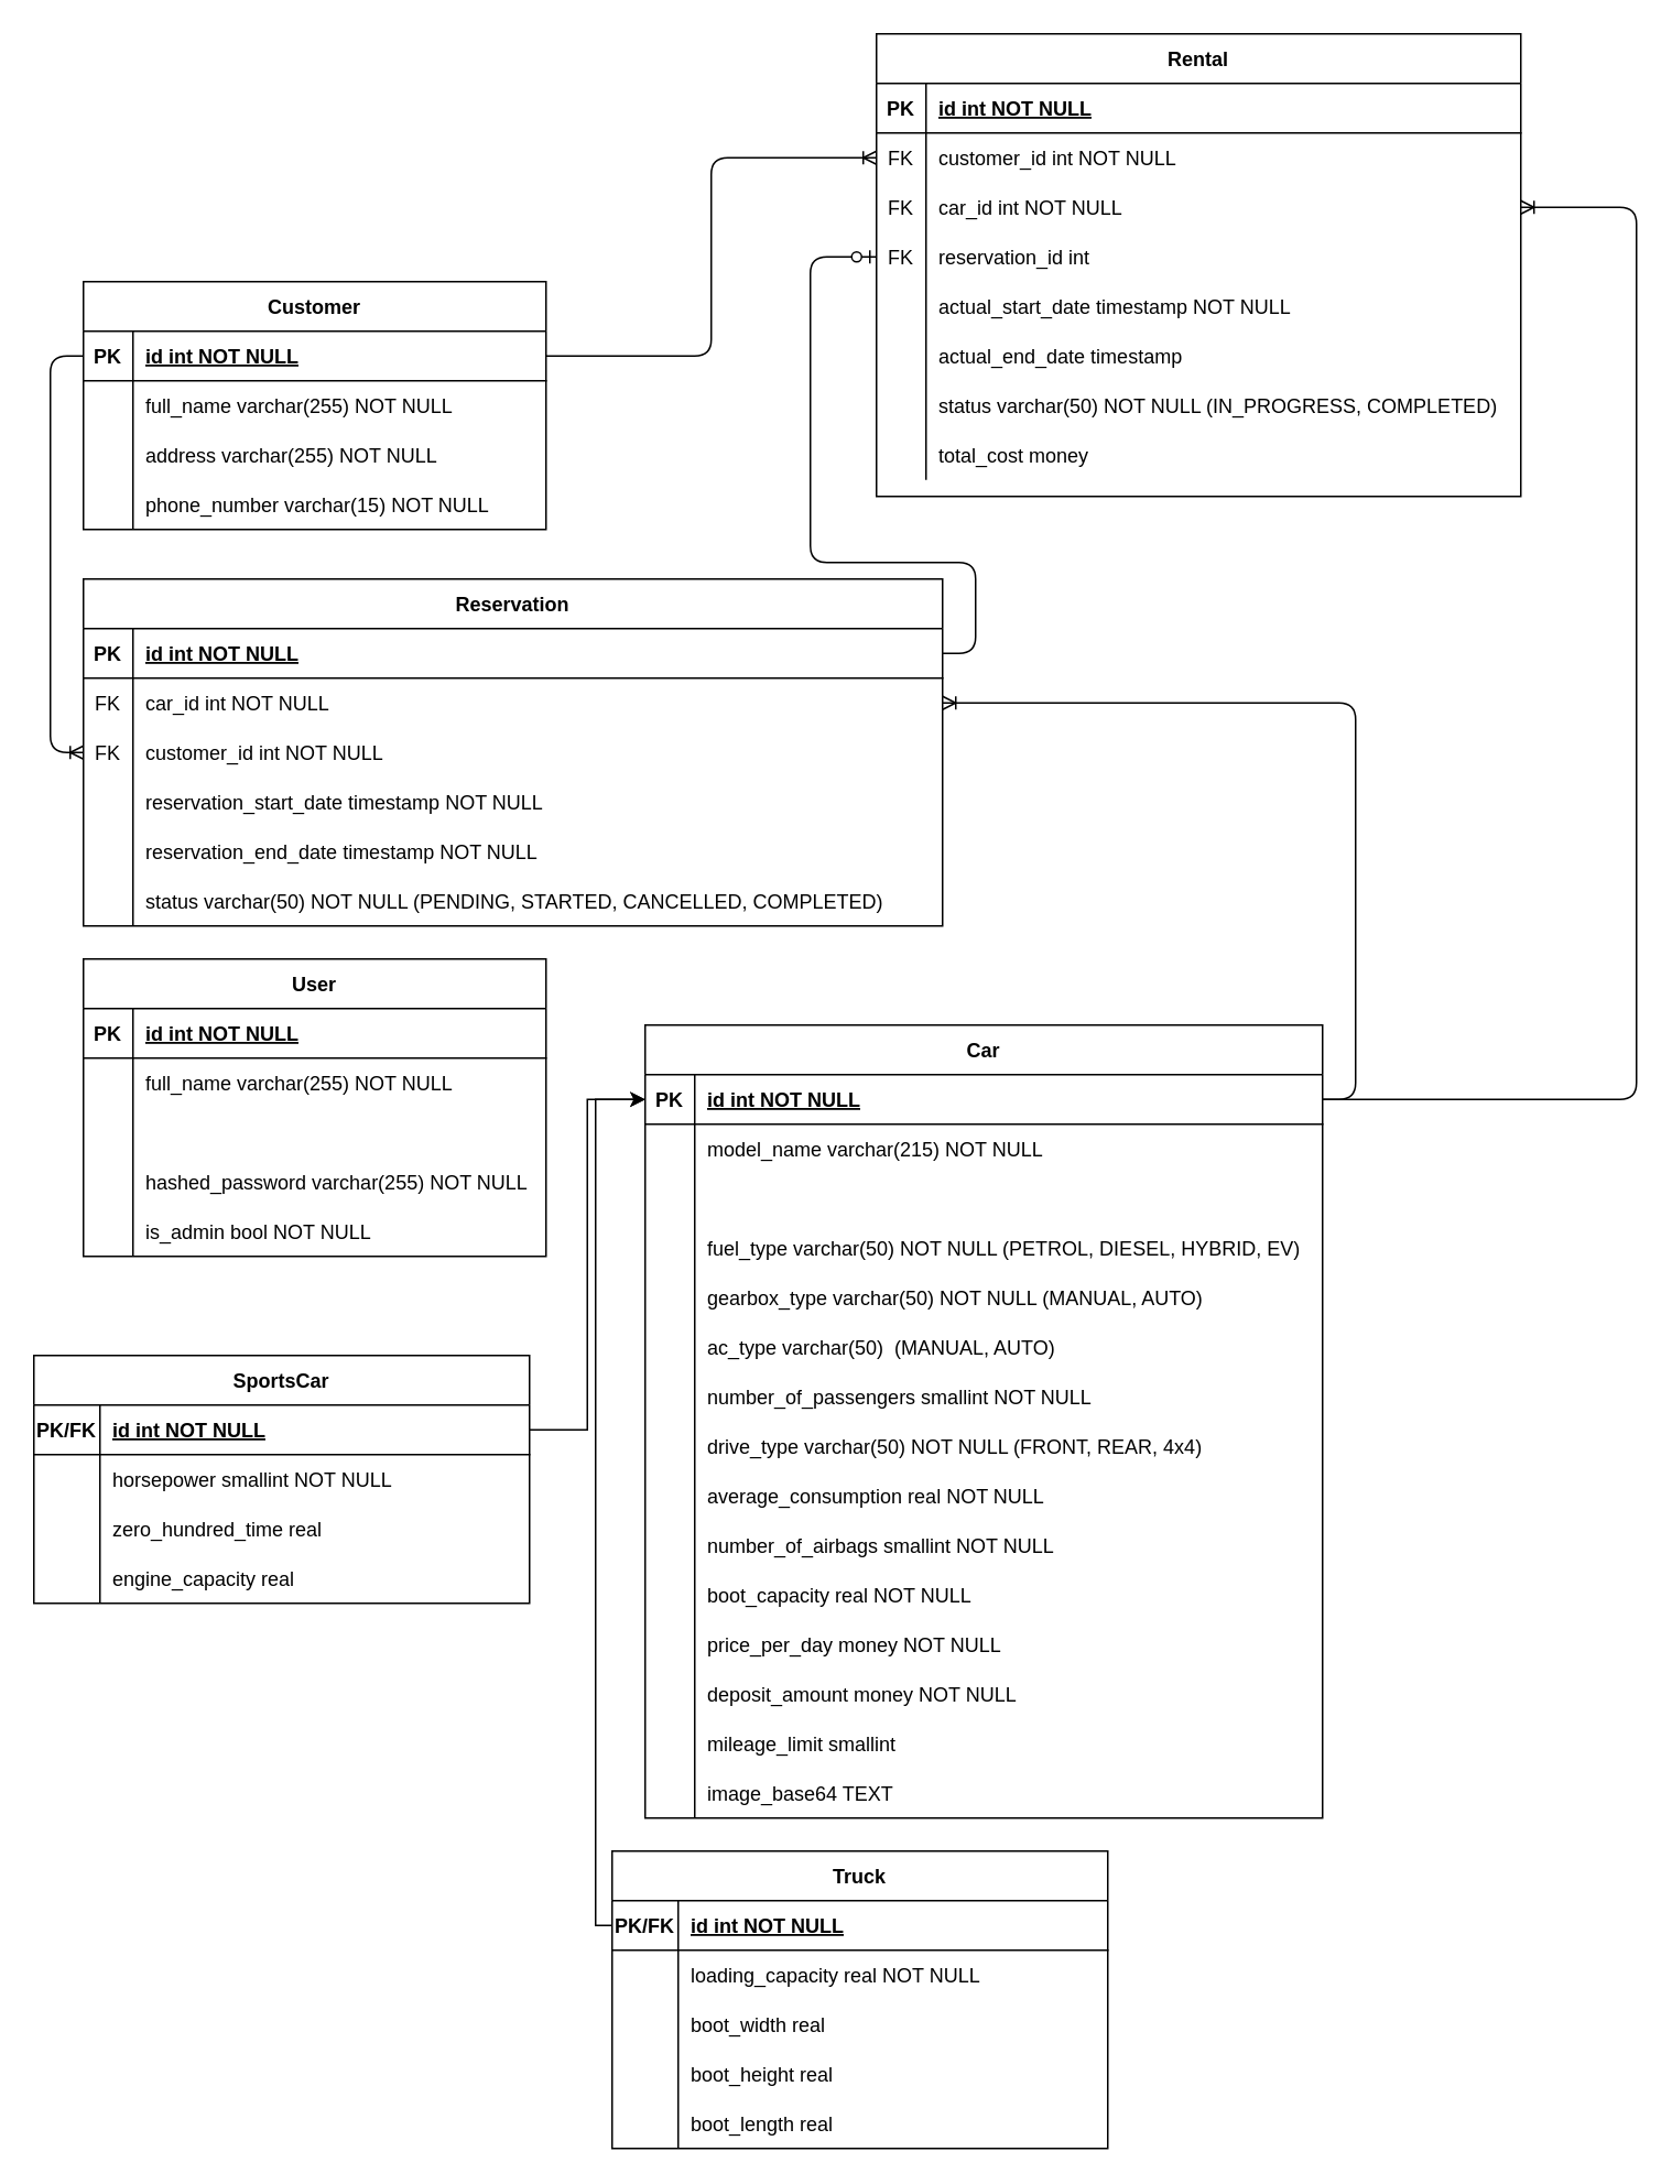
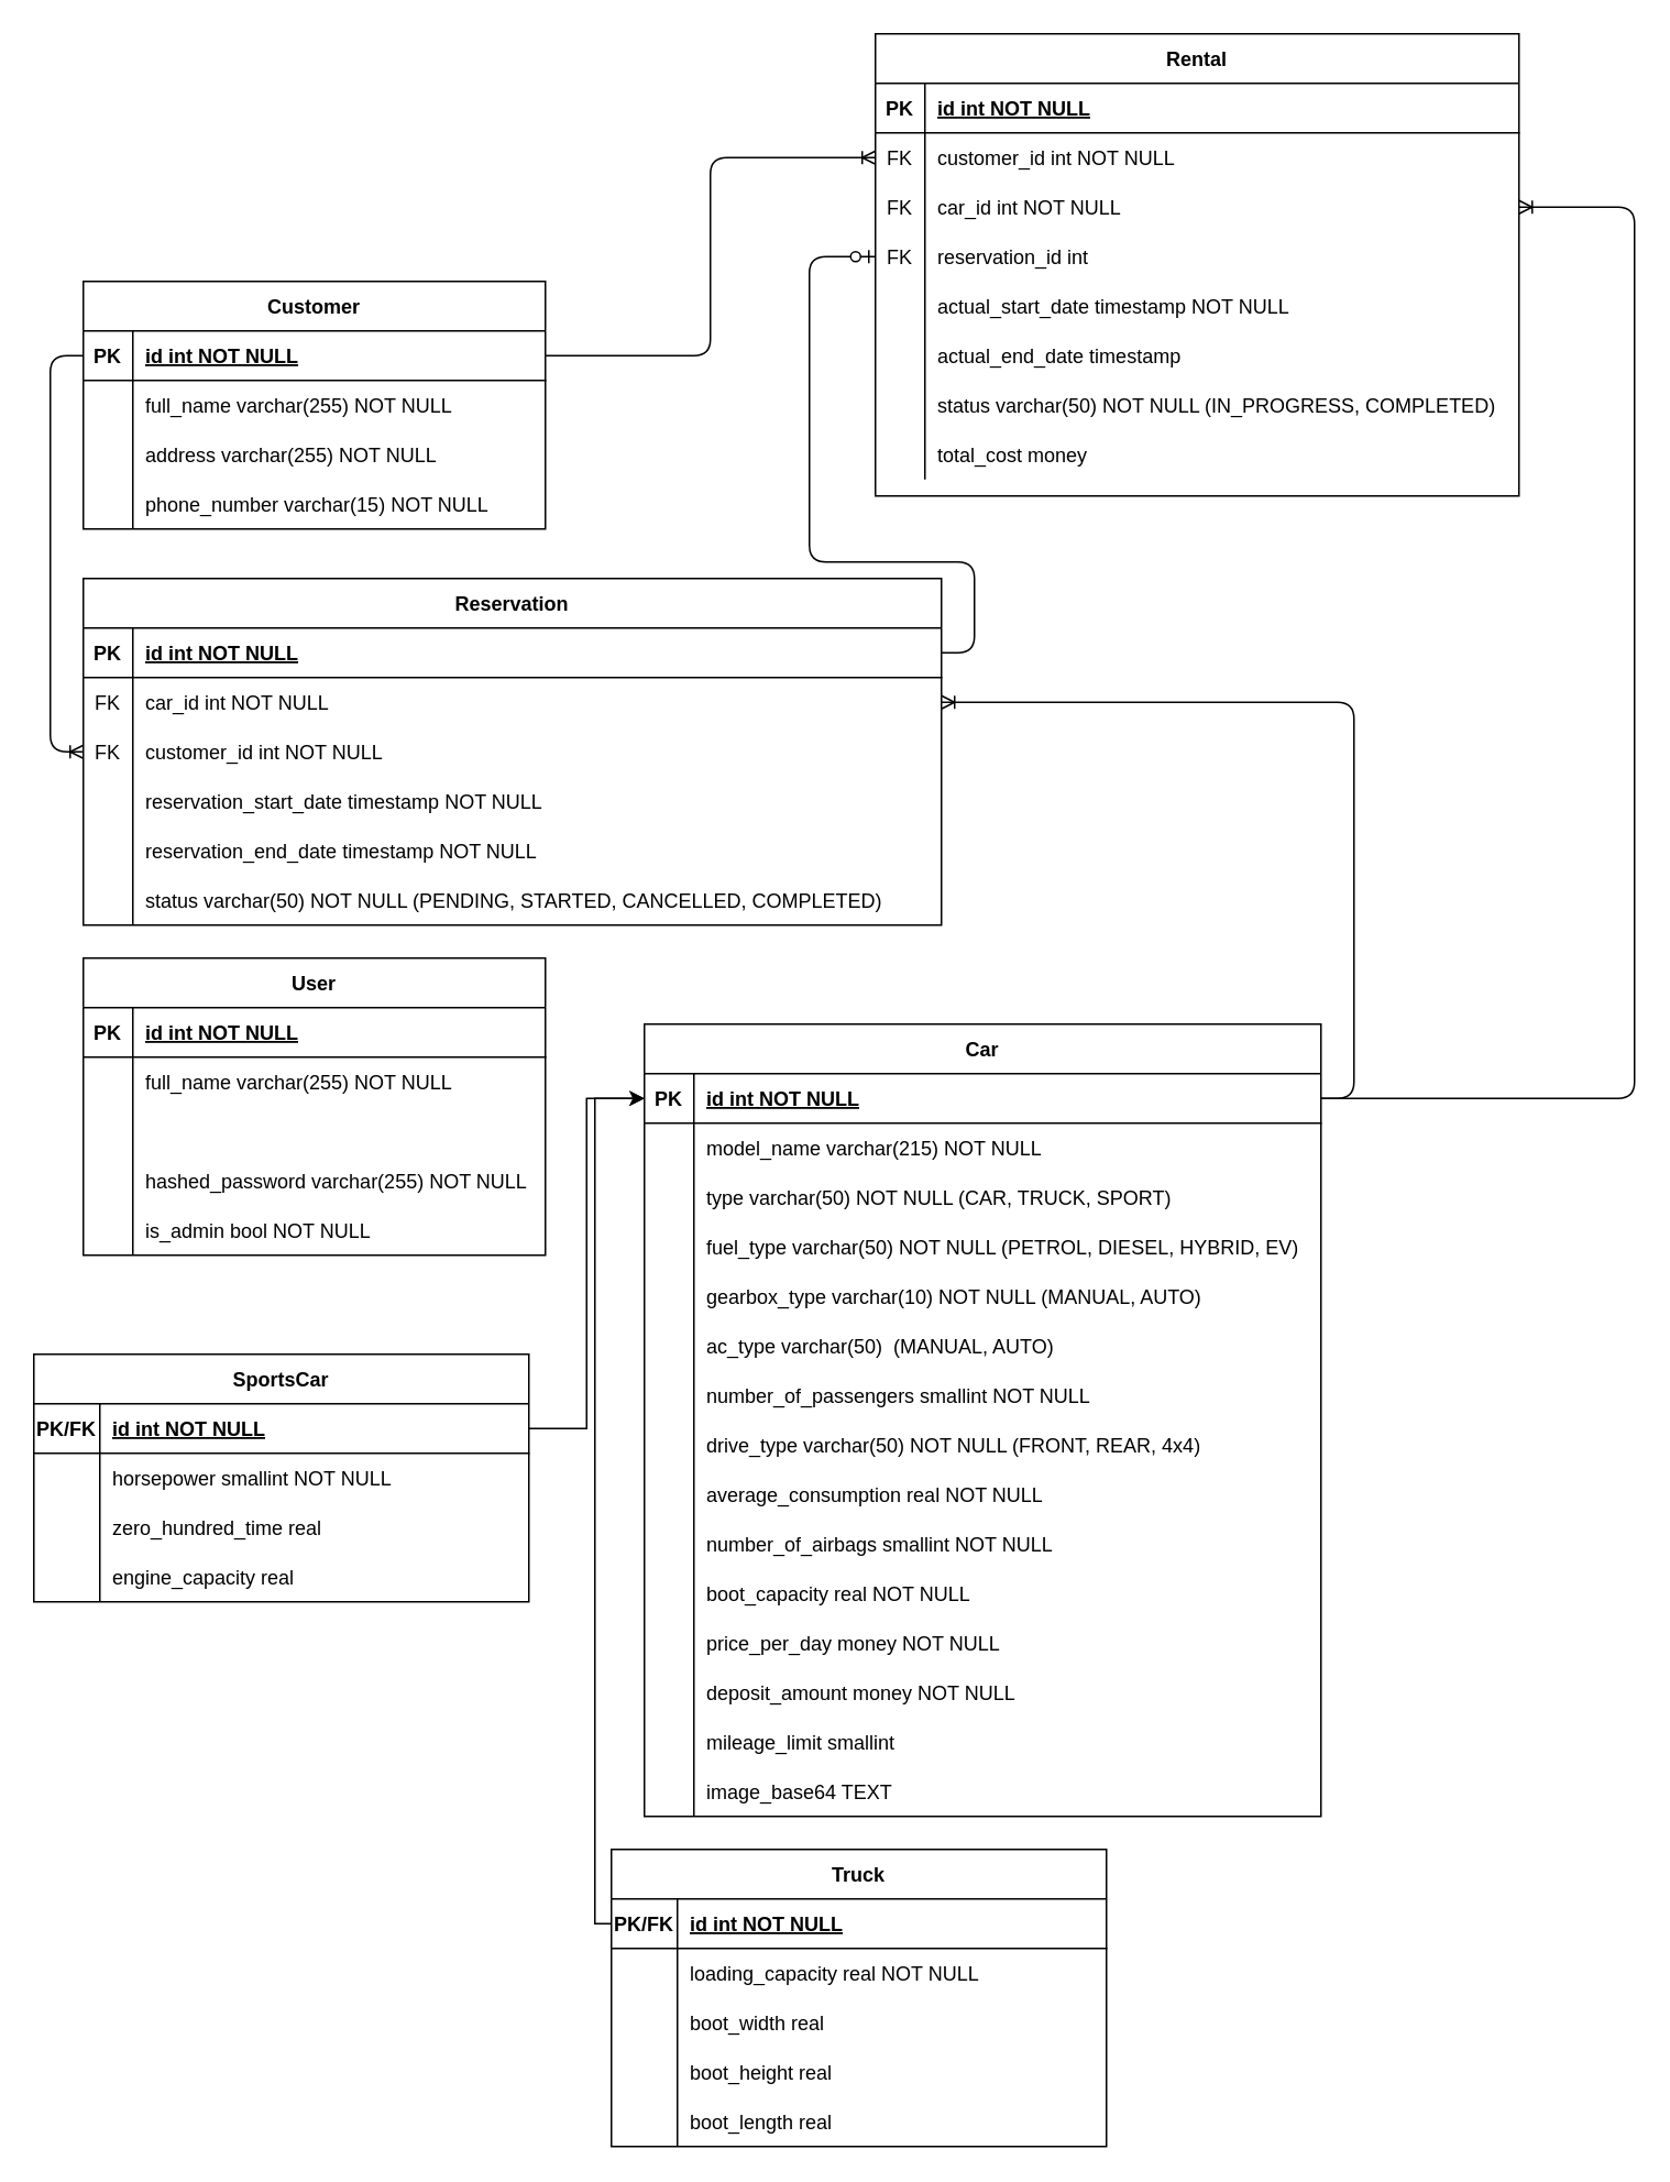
+ <mxCell id="11" value="type varchar(50) NOT NULL (CAR, TRUCK, SPORT)" style="shape=partialRectangle;overflow=hidden;connectable=0;fillColor=none;top=0;left=0;bottom=0;right=0;align=left;spacingLeft=6;" vertex="1" parent="9"><mxGeometry x="30" width="380" height="30" as="geometry" /></mxCell>
- <mxCell id="17" value="gearbox_type varchar(50) NOT NULL (MANUAL, AUTO)" style="shape=partialRectangle;overflow=hidden;connectable=0;fillColor=none;top=0;left=0;bottom=0;right=0;align=left;spacingLeft=6;" vertex="1" parent="15"><mxGeometry x="30" width="380" height="30" as="geometry" /></mxCell>
+ <mxCell id="17" value="gearbox_type varchar(10) NOT NULL (MANUAL, AUTO)" style="shape=partialRectangle;overflow=hidden;connectable=0;fillColor=none;top=0;left=0;bottom=0;right=0;align=left;spacingLeft=6;" vertex="1" parent="15"><mxGeometry x="30" width="380" height="30" as="geometry" /></mxCell>
